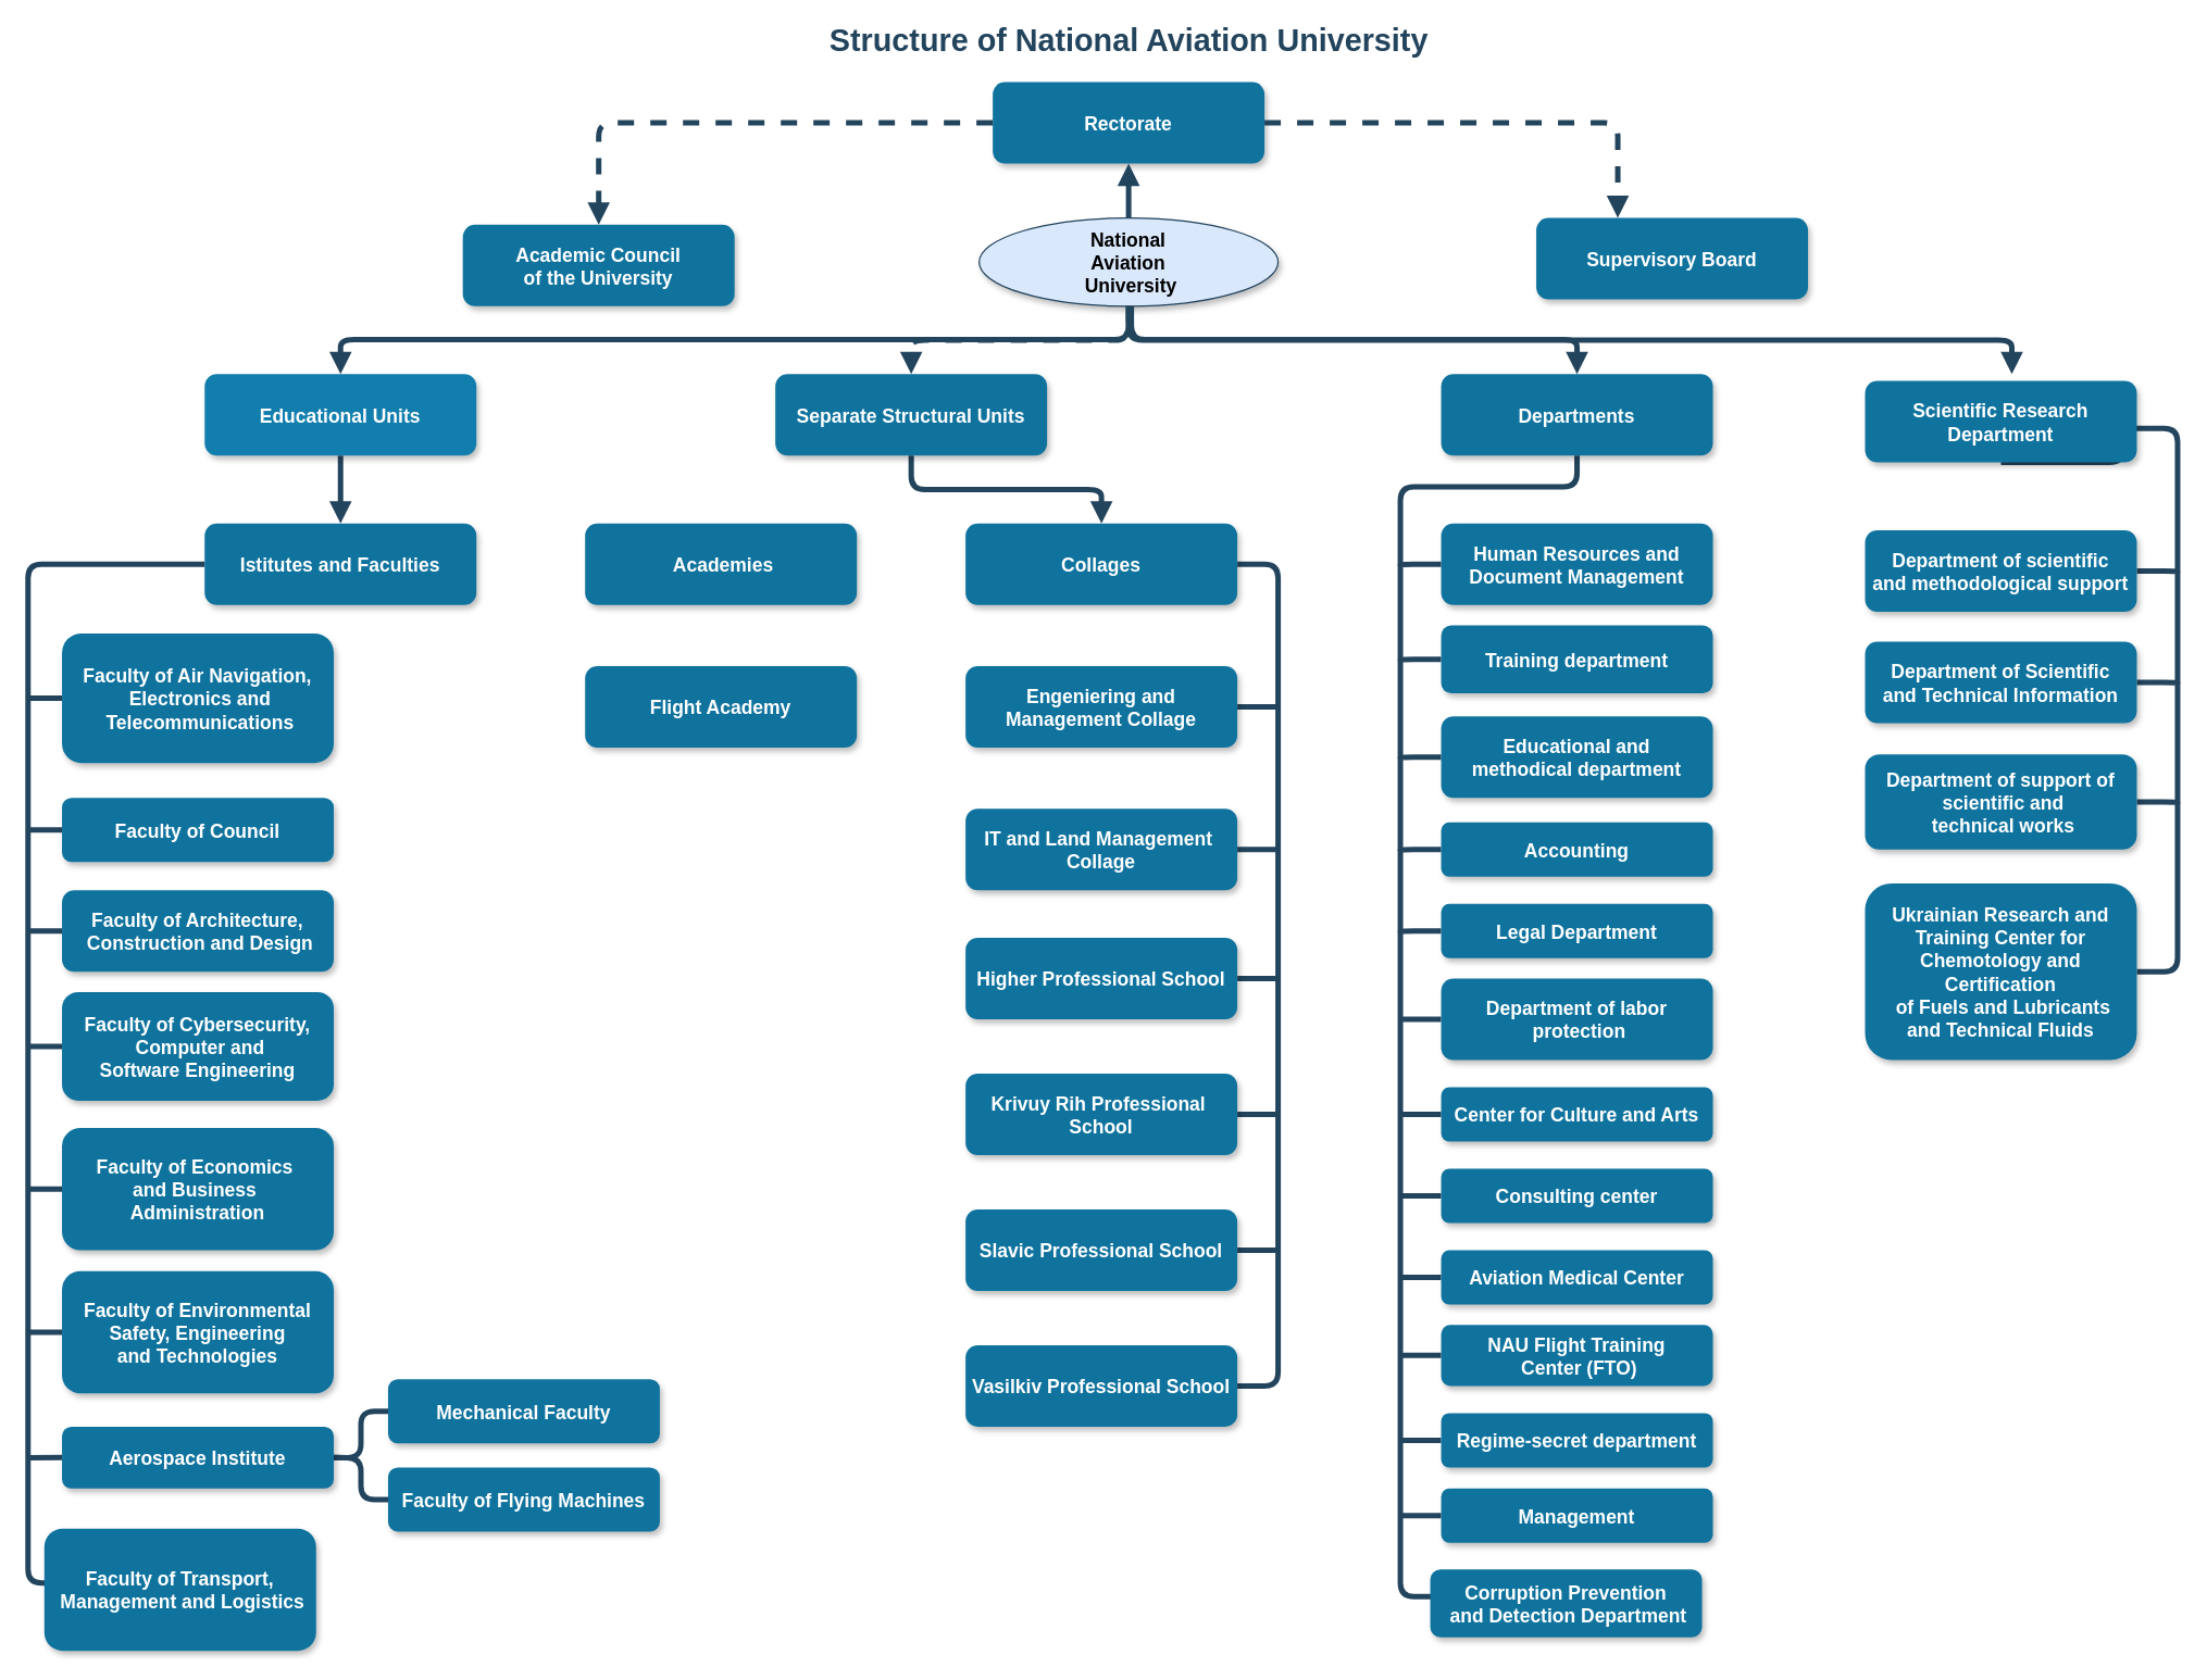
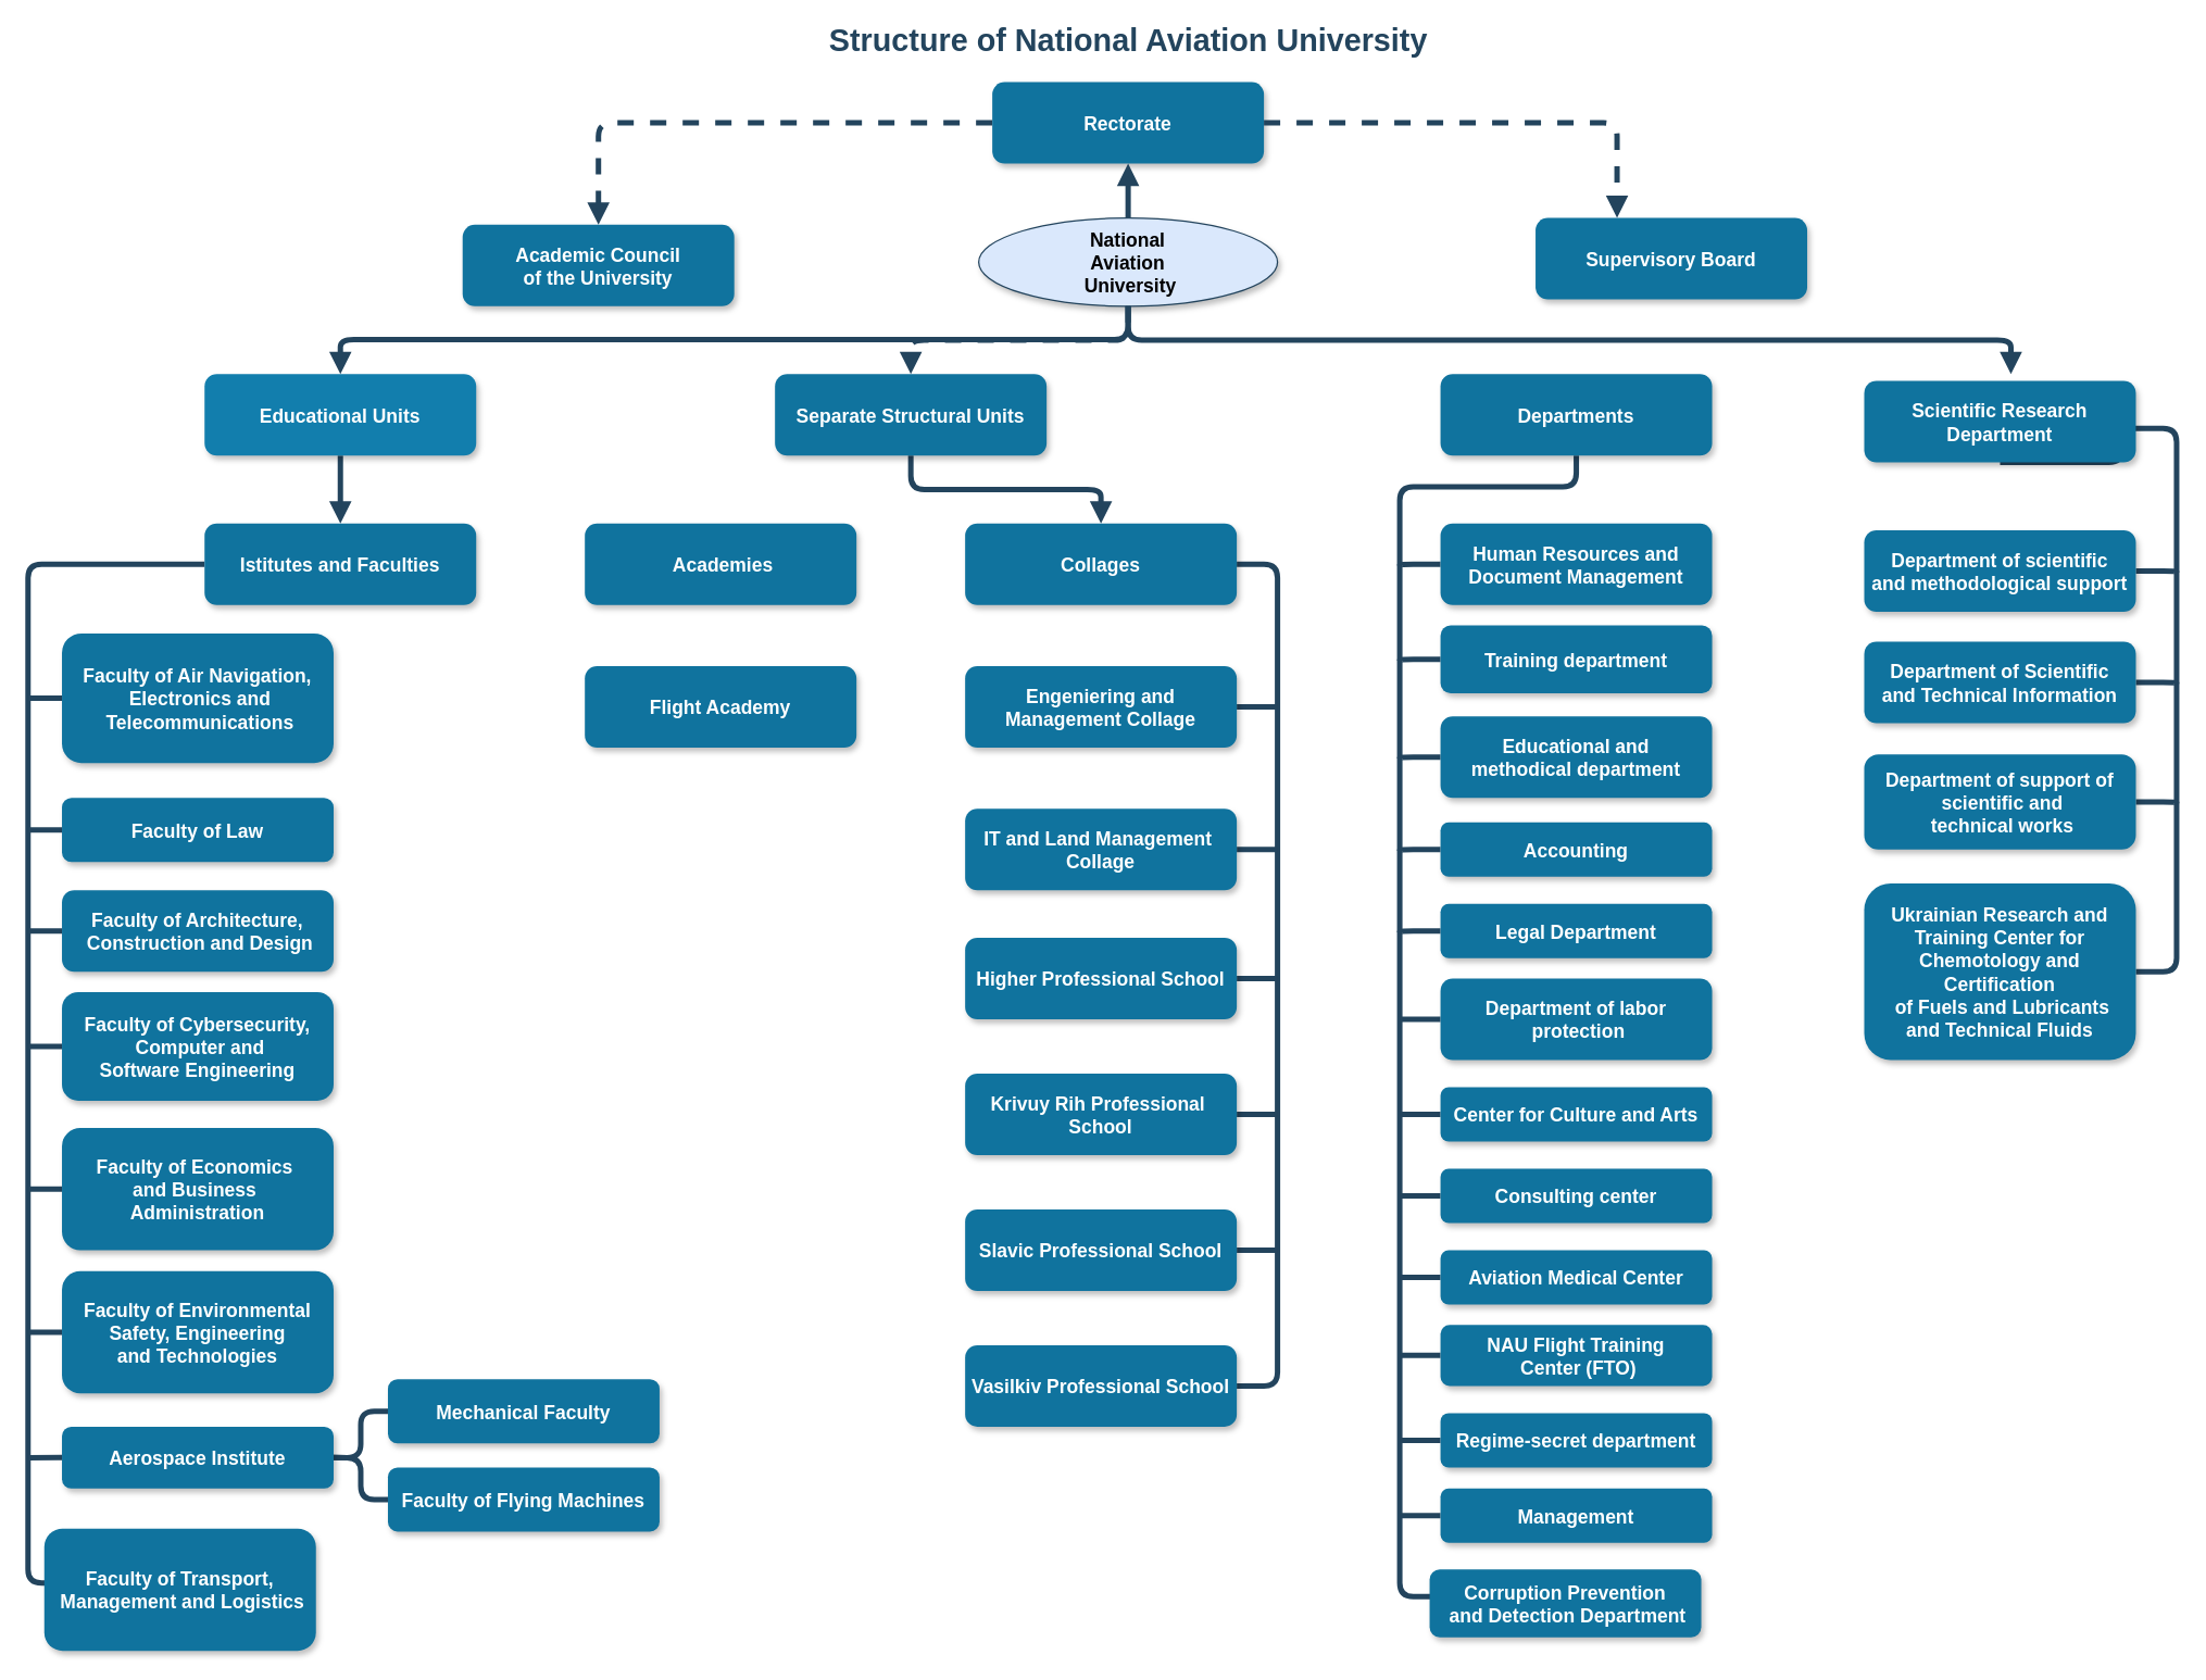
- <mxCell id="32" value="" style="edgeStyle=elbowEdgeStyle;elbow=vertical;strokeWidth=4;endArrow=block;endFill=1;fontStyle=1;strokeColor=#23445D;" parent="1" source="5" target="9" edge="1"><mxGeometry x="148" y="-15" width="100" height="100" as="geometry"><mxPoint x="82" y="85" as="sourcePoint" /><mxPoint x="182" y="-15" as="targetPoint" /><Array as="points"><mxPoint x="832" y="249.5" /><mxPoint x="1040" y="249.5" /><mxPoint x="990" y="249.5" /><mxPoint x="1040" y="259.5" /><mxPoint x="1050" y="249.5" /><mxPoint x="832" y="249.5" /><mxPoint x="1070" y="250.5" /><mxPoint x="1032" y="250.5" /></Array></mxGeometry></mxCell>
- <mxCell id="29" value="Faculty of Council" style="rounded=1;fillColor=#10739E;strokeColor=none;shadow=1;gradientColor=none;fontStyle=1;fontColor=#FFFFFF;fontSize=14;" parent="1" vertex="1"><mxGeometry x="45" y="587" width="200" height="47.25" as="geometry" /></mxCell>
+ <mxCell id="29" value="Faculty of Law" style="rounded=1;fillColor=#10739E;strokeColor=none;shadow=1;gradientColor=none;fontStyle=1;fontColor=#FFFFFF;fontSize=14;" parent="1" vertex="1"><mxGeometry x="45" y="587" width="200" height="47.25" as="geometry" /></mxCell>
